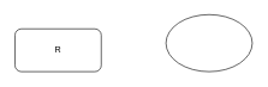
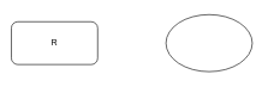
- <mxCell id="2" value="R" style="rounded=1;whiteSpace=wrap;html=1;" vertex="1" parent="1"><mxGeometry x="20" y="40" width="120" height="60" as="geometry" /></mxCell>
+ <mxCell id="2" value="R" style="rounded=1;whiteSpace=wrap;html=1;" vertex="1" parent="1"><mxGeometry x="15" y="30" width="120" height="60" as="geometry" /></mxCell>
